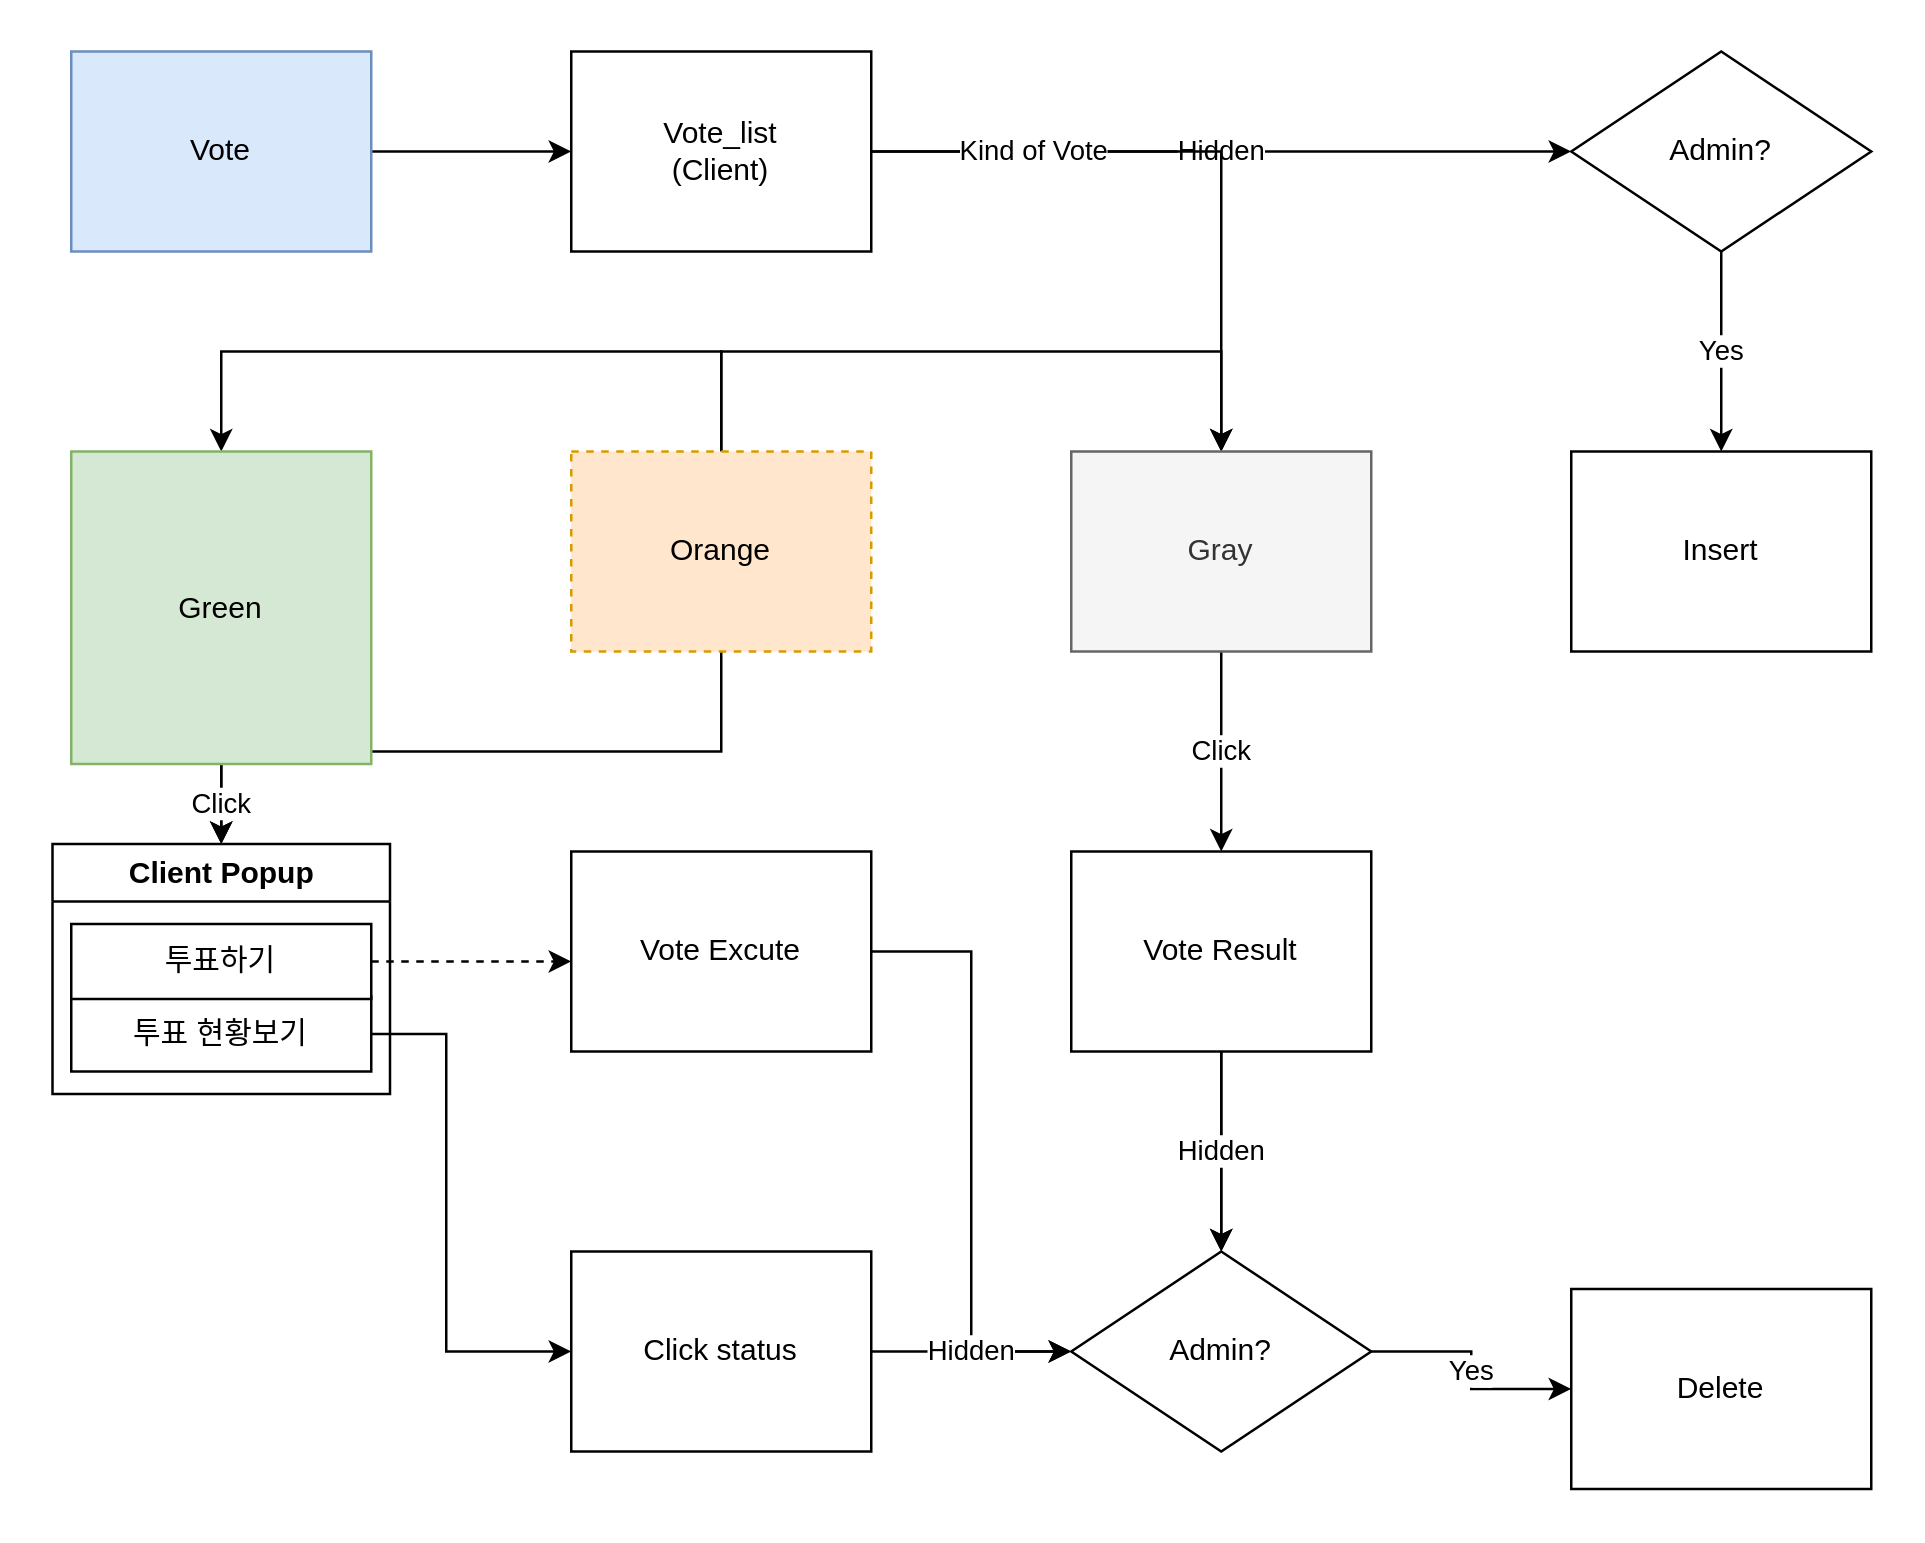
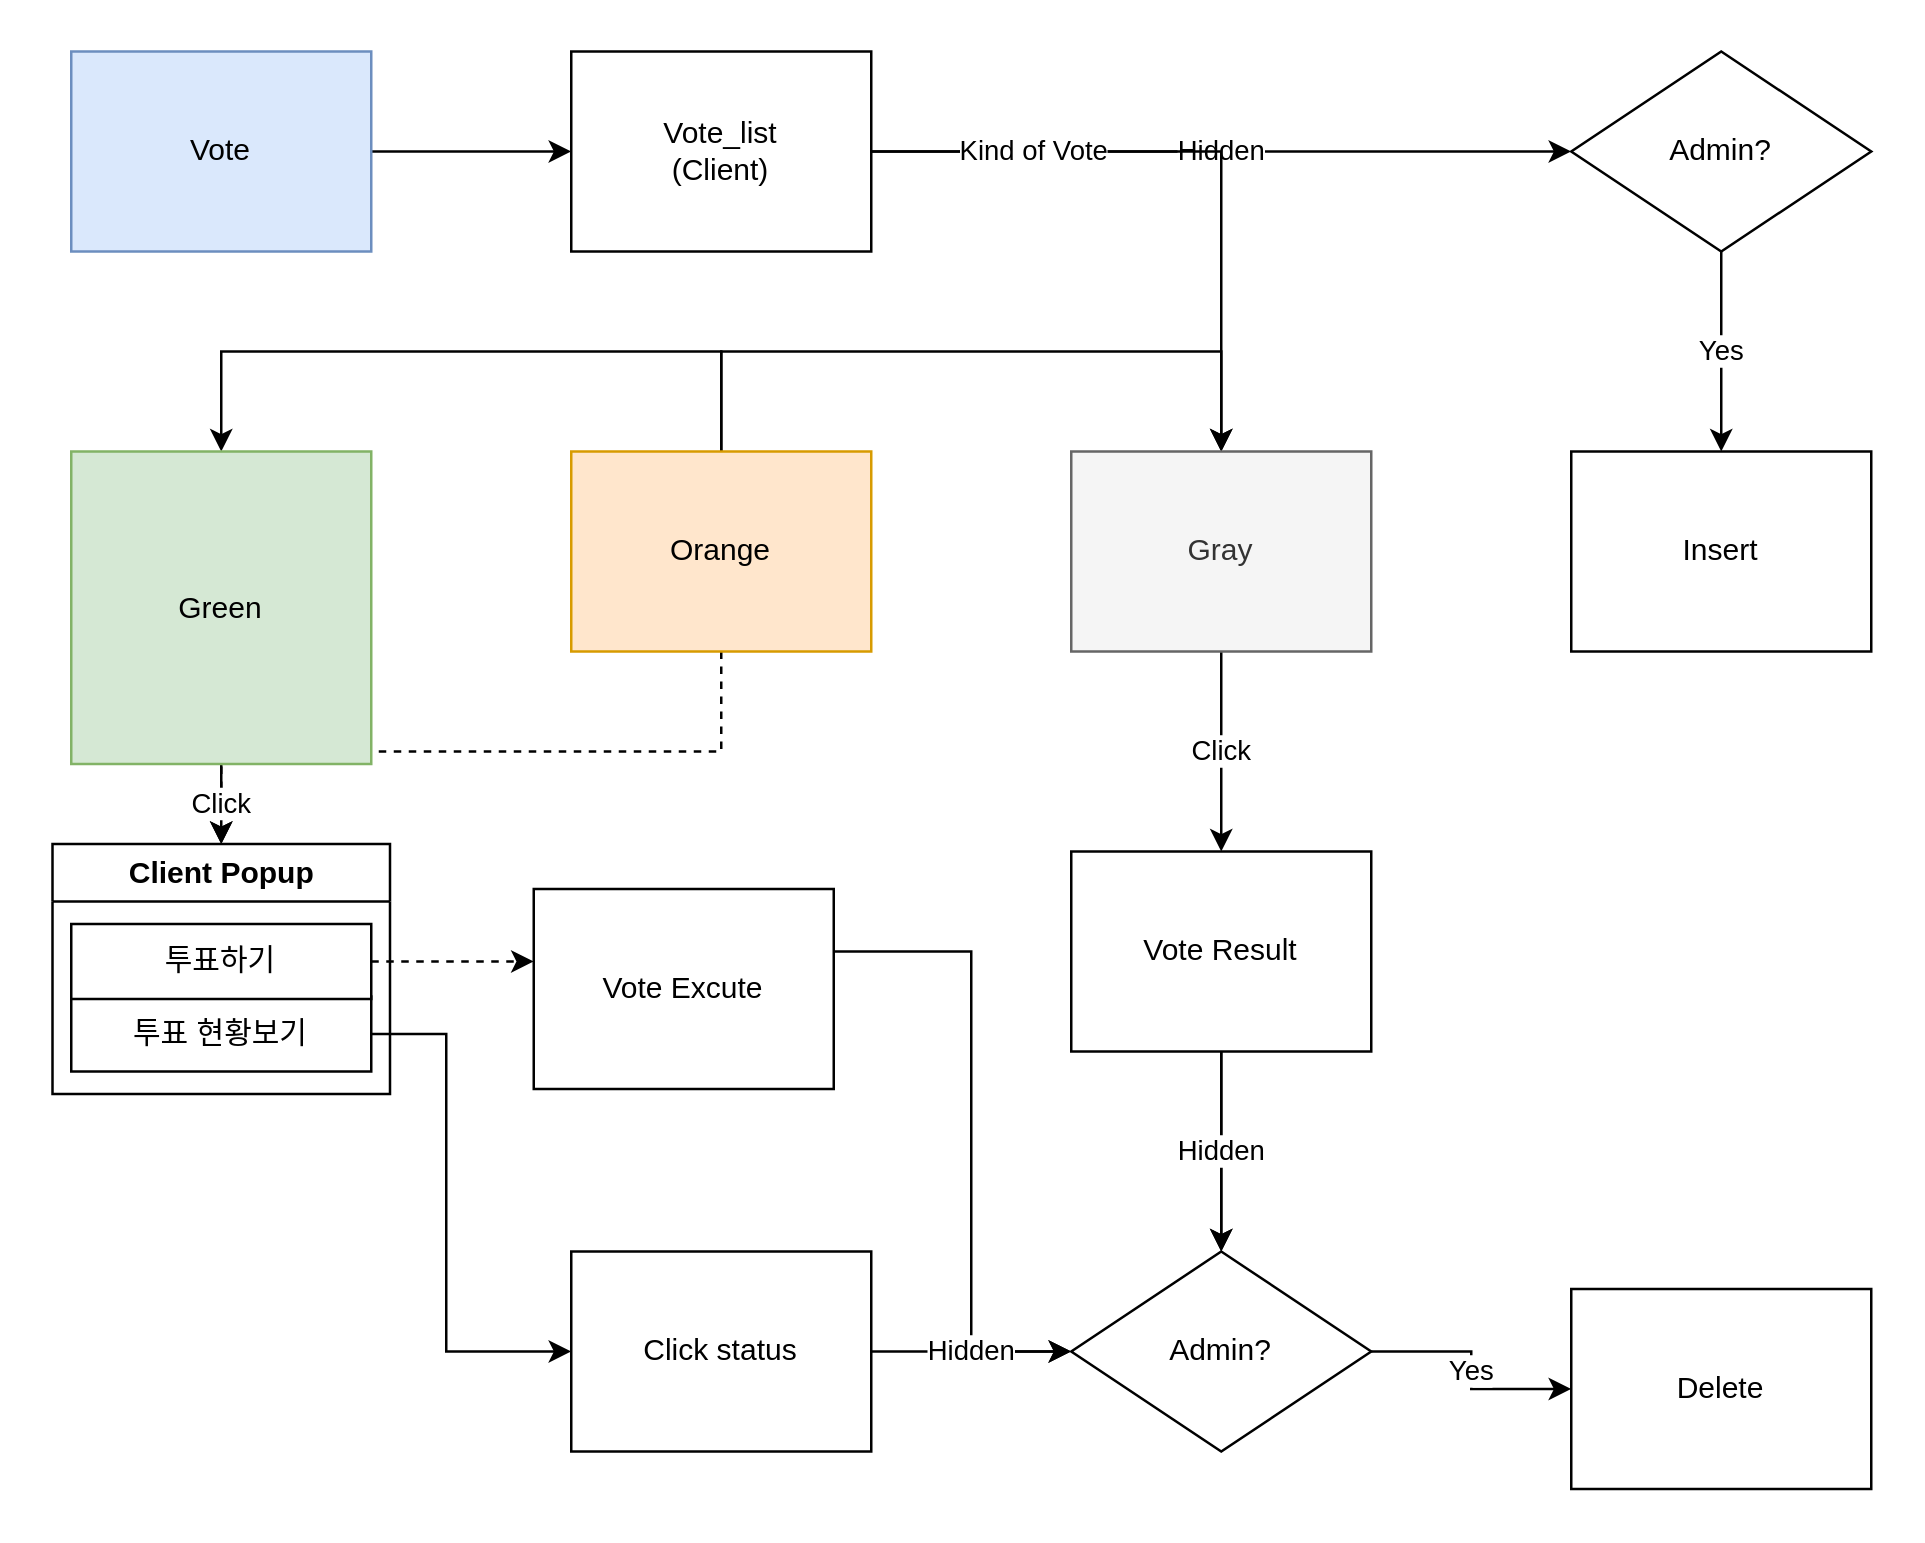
- <mxCell id="10" value="Orange" style="rounded=0;whiteSpace=wrap;html=1;fontFamily=Helvetica;fontSize=12;align=center;fillColor=#ffe6cc;strokeColor=#d79b00;dashed=1;" vertex="1" parent="1"><mxGeometry x="228" y="180" width="120" height="80" as="geometry" /></mxCell>
+ <mxCell id="10" value="Orange" style="rounded=0;whiteSpace=wrap;html=1;fontFamily=Helvetica;fontSize=12;align=center;fillColor=#ffe6cc;strokeColor=#d79b00;" vertex="1" parent="1"><mxGeometry x="228" y="180" width="120" height="80" as="geometry" /></mxCell>
- <mxCell id="9" value="" style="edgeStyle=orthogonalEdgeStyle;rounded=0;orthogonalLoop=1;jettySize=auto;html=1;" edge="1" parent="1" source="10" target="25"><mxGeometry relative="1" as="geometry"><mxPoint x="287.828" y="336.793" as="targetPoint" /><Array as="points"><mxPoint x="288" y="300" /><mxPoint x="88" y="300" /></Array></mxGeometry></mxCell>
+ <mxCell id="9" value="" style="edgeStyle=orthogonalEdgeStyle;rounded=0;orthogonalLoop=1;jettySize=auto;html=1;dashed=1;" edge="1" parent="1" source="10" target="25"><mxGeometry relative="1" as="geometry"><mxPoint x="287.828" y="336.793" as="targetPoint" /><Array as="points"><mxPoint x="288" y="300" /><mxPoint x="88" y="300" /></Array></mxGeometry></mxCell>
- <mxCell id="21" value="Vote Excute" style="rounded=0;whiteSpace=wrap;html=1;fontFamily=Helvetica;fontSize=12;fontColor=#000000;align=center;strokeColor=#000000;fillColor=#ffffff;" vertex="1" parent="1"><mxGeometry x="228" y="340" width="120" height="80" as="geometry" /></mxCell>
+ <mxCell id="21" value="Vote Excute" style="rounded=0;whiteSpace=wrap;html=1;fontFamily=Helvetica;fontSize=12;fontColor=#000000;align=center;strokeColor=#000000;fillColor=#ffffff;" vertex="1" parent="1"><mxGeometry x="213" y="355" width="120" height="80" as="geometry" /></mxCell>
